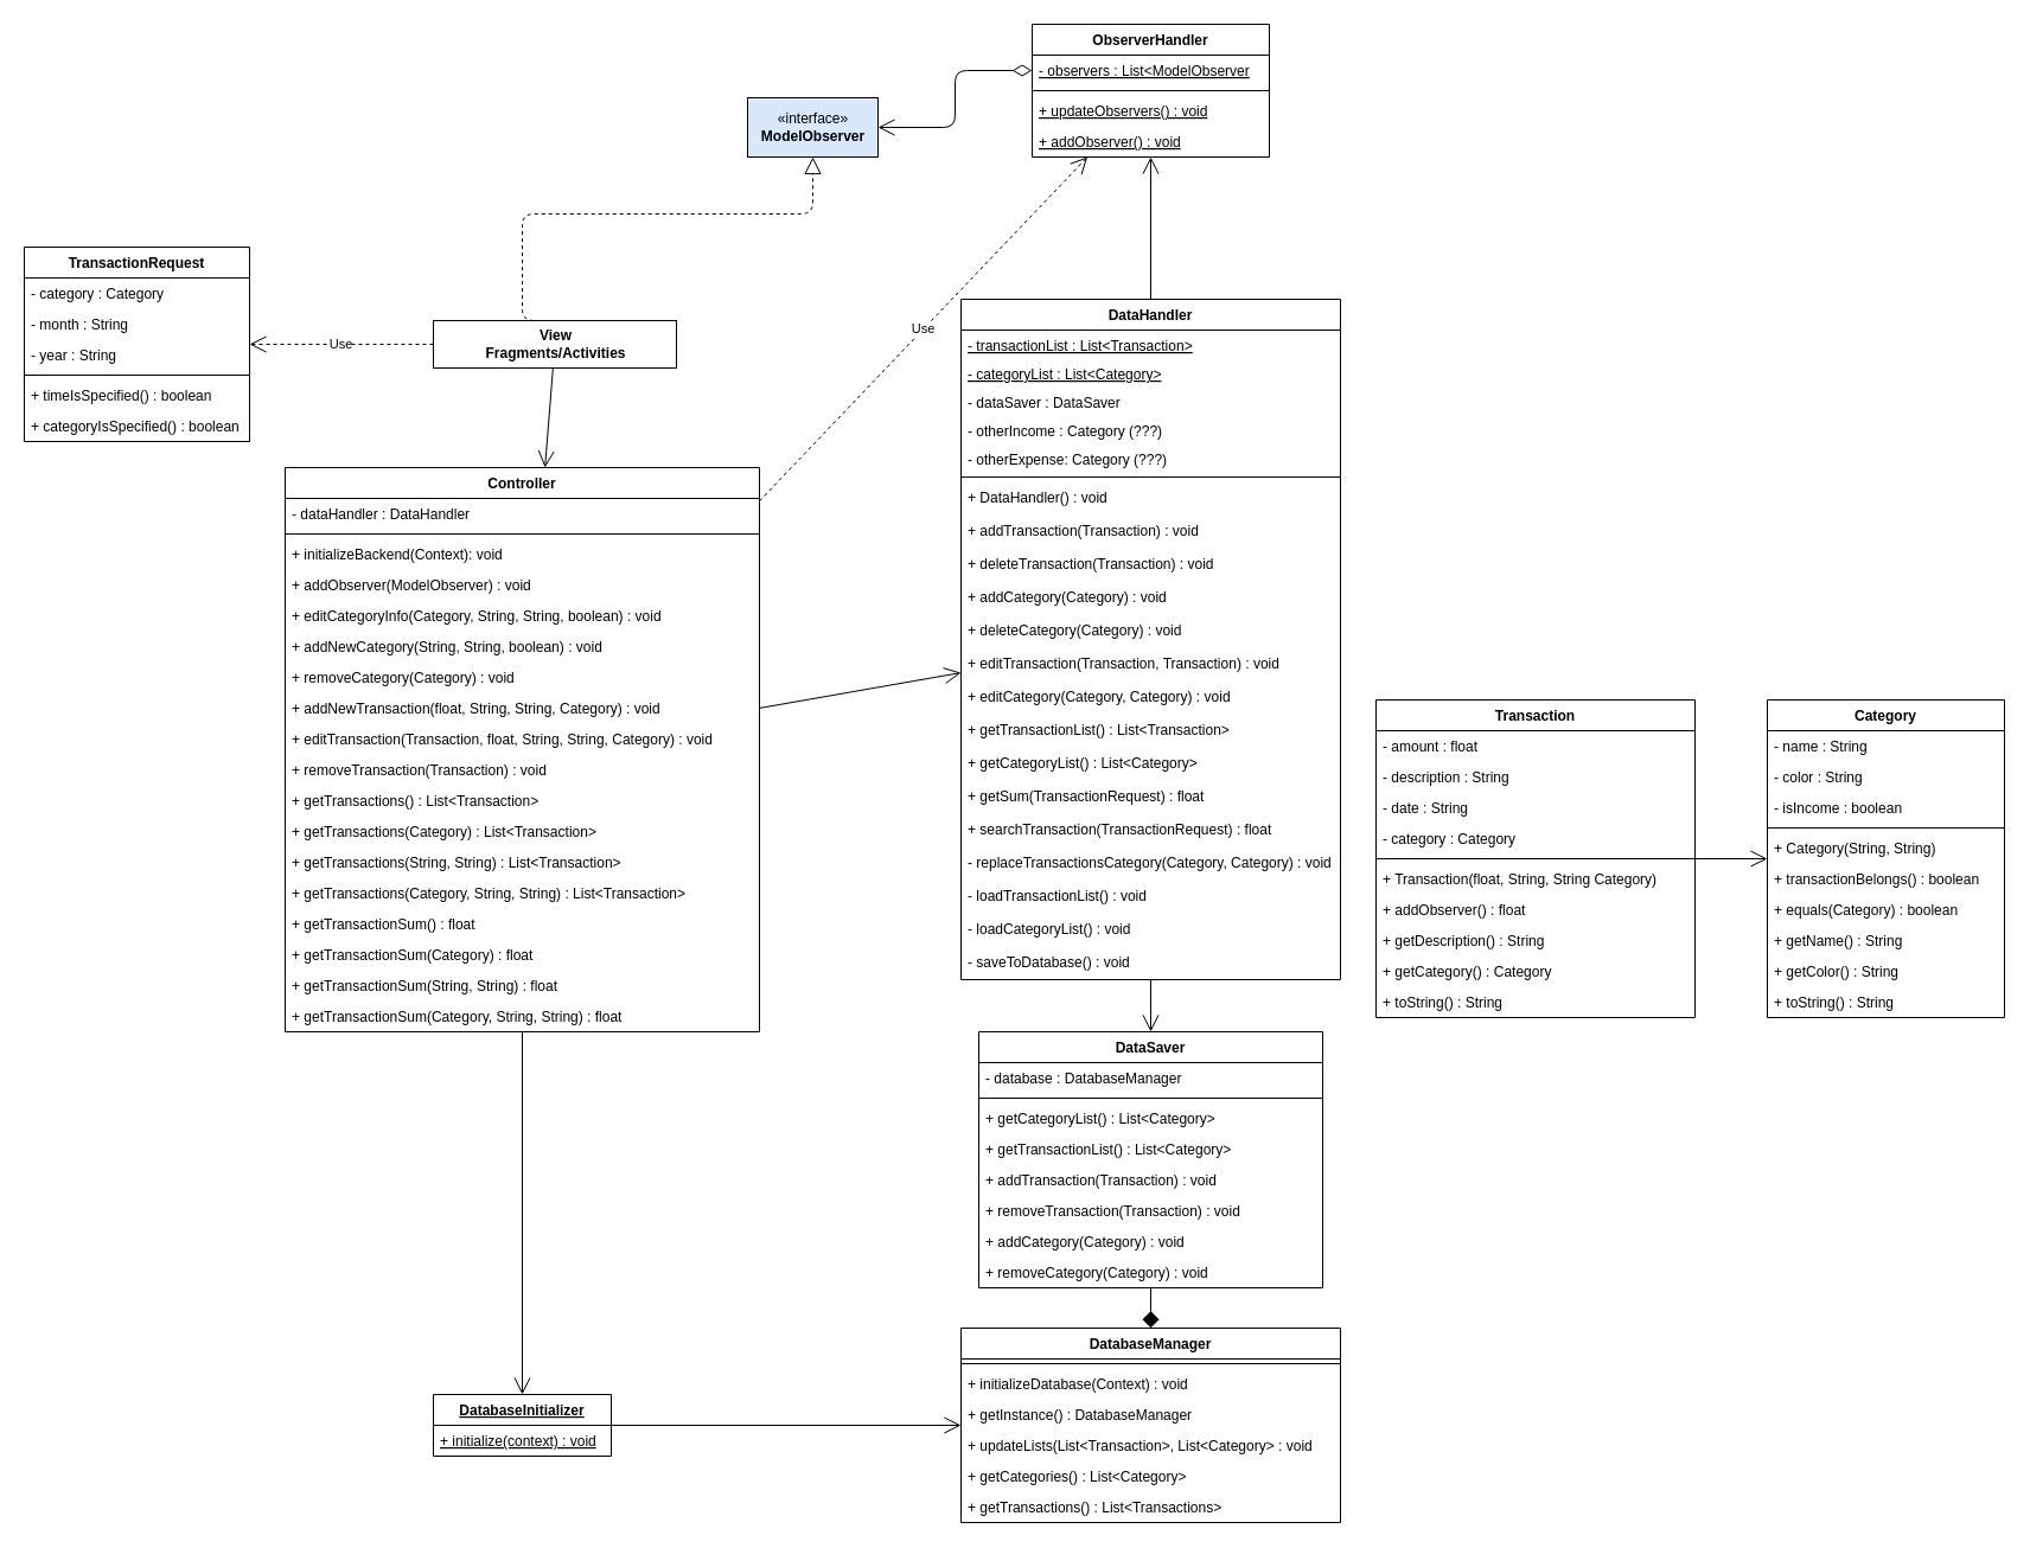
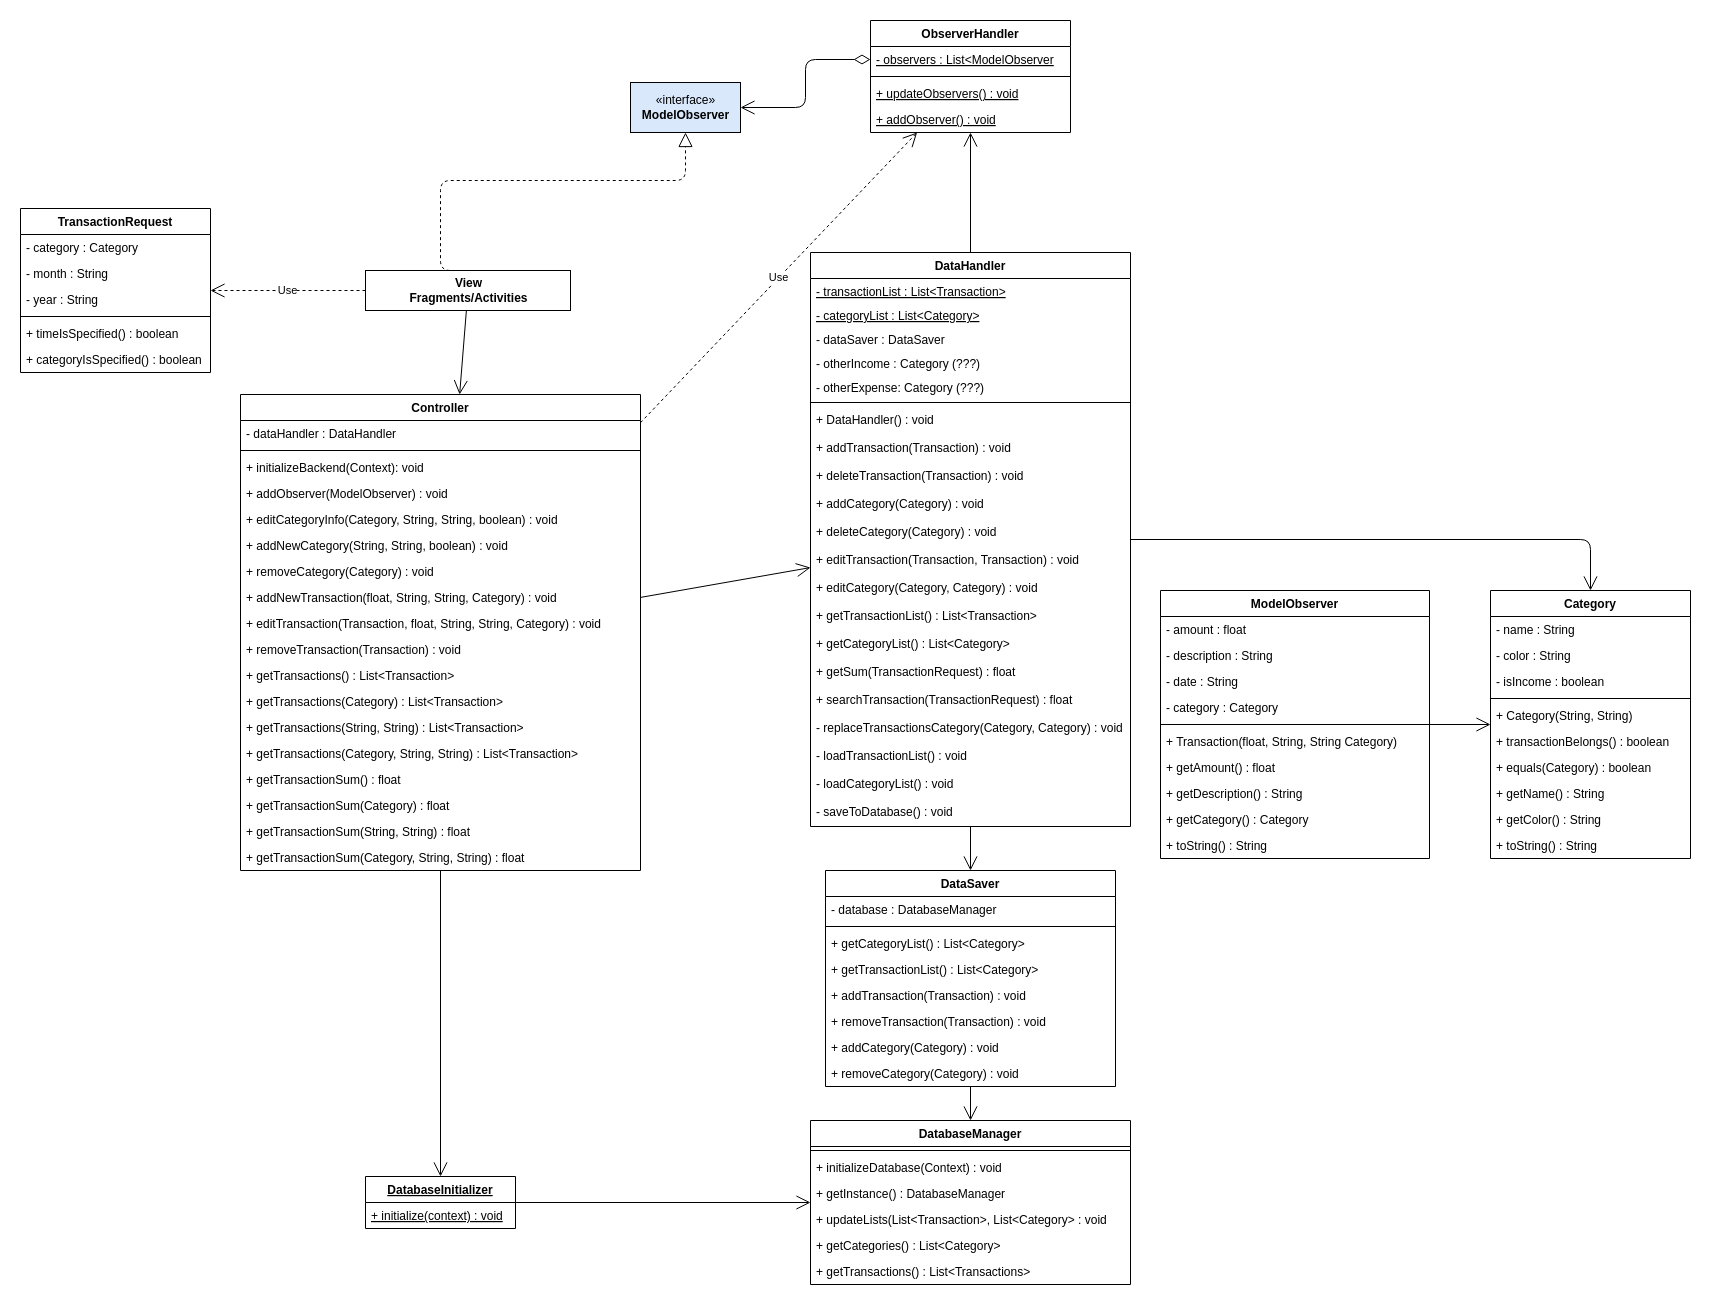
+ <mxCell id="65" value="" style="endArrow=open;endFill=1;endSize=12;html=1;" edge="1" parent="1" source="40" target="20"><mxGeometry width="160" relative="1" as="geometry"><mxPoint x="1140" y="635" as="sourcePoint" /><mxPoint x="1280" y="809" as="targetPoint" /><Array as="points"><mxPoint x="1590" y="539" /></Array></mxGeometry></mxCell>
- <mxCell id="9" value="Transaction" style="swimlane;fontStyle=1;align=center;verticalAlign=top;childLayout=stackLayout;horizontal=1;startSize=26;horizontalStack=0;resizeParent=1;resizeParentMax=0;resizeLast=0;collapsible=1;marginBottom=0;" vertex="1" parent="1"><mxGeometry x="1160" y="590" width="269" height="268" as="geometry" /></mxCell>
+ <mxCell id="9" value="ModelObserver" style="swimlane;fontStyle=1;align=center;verticalAlign=top;childLayout=stackLayout;horizontal=1;startSize=26;horizontalStack=0;resizeParent=1;resizeParentMax=0;resizeLast=0;collapsible=1;marginBottom=0;" vertex="1" parent="1"><mxGeometry x="1160" y="590" width="269" height="268" as="geometry" /></mxCell>
- <mxCell id="16" value="+ addObserver() : float" style="text;strokeColor=none;fillColor=none;align=left;verticalAlign=top;spacingLeft=4;spacingRight=4;overflow=hidden;rotatable=0;points=[[0,0.5],[1,0.5]];portConstraint=eastwest;" vertex="1" parent="9"><mxGeometry y="164" width="269" height="26" as="geometry" /></mxCell>
+ <mxCell id="16" value="+ getAmount() : float" style="text;strokeColor=none;fillColor=none;align=left;verticalAlign=top;spacingLeft=4;spacingRight=4;overflow=hidden;rotatable=0;points=[[0,0.5],[1,0.5]];portConstraint=eastwest;" vertex="1" parent="9"><mxGeometry y="164" width="269" height="26" as="geometry" /></mxCell>
- <mxCell id="96" value="" style="endArrow=diamond;endFill=1;endSize=12;html=1;" edge="1" parent="1" source="87" target="2"><mxGeometry width="160" relative="1" as="geometry"><mxPoint x="780" y="980" as="sourcePoint" /><mxPoint x="940" y="980" as="targetPoint" /></mxGeometry></mxCell>
+ <mxCell id="96" value="" style="endArrow=open;endFill=1;endSize=12;html=1;" edge="1" parent="1" source="87" target="2"><mxGeometry width="160" relative="1" as="geometry"><mxPoint x="780" y="980" as="sourcePoint" /><mxPoint x="940" y="980" as="targetPoint" /></mxGeometry></mxCell>
